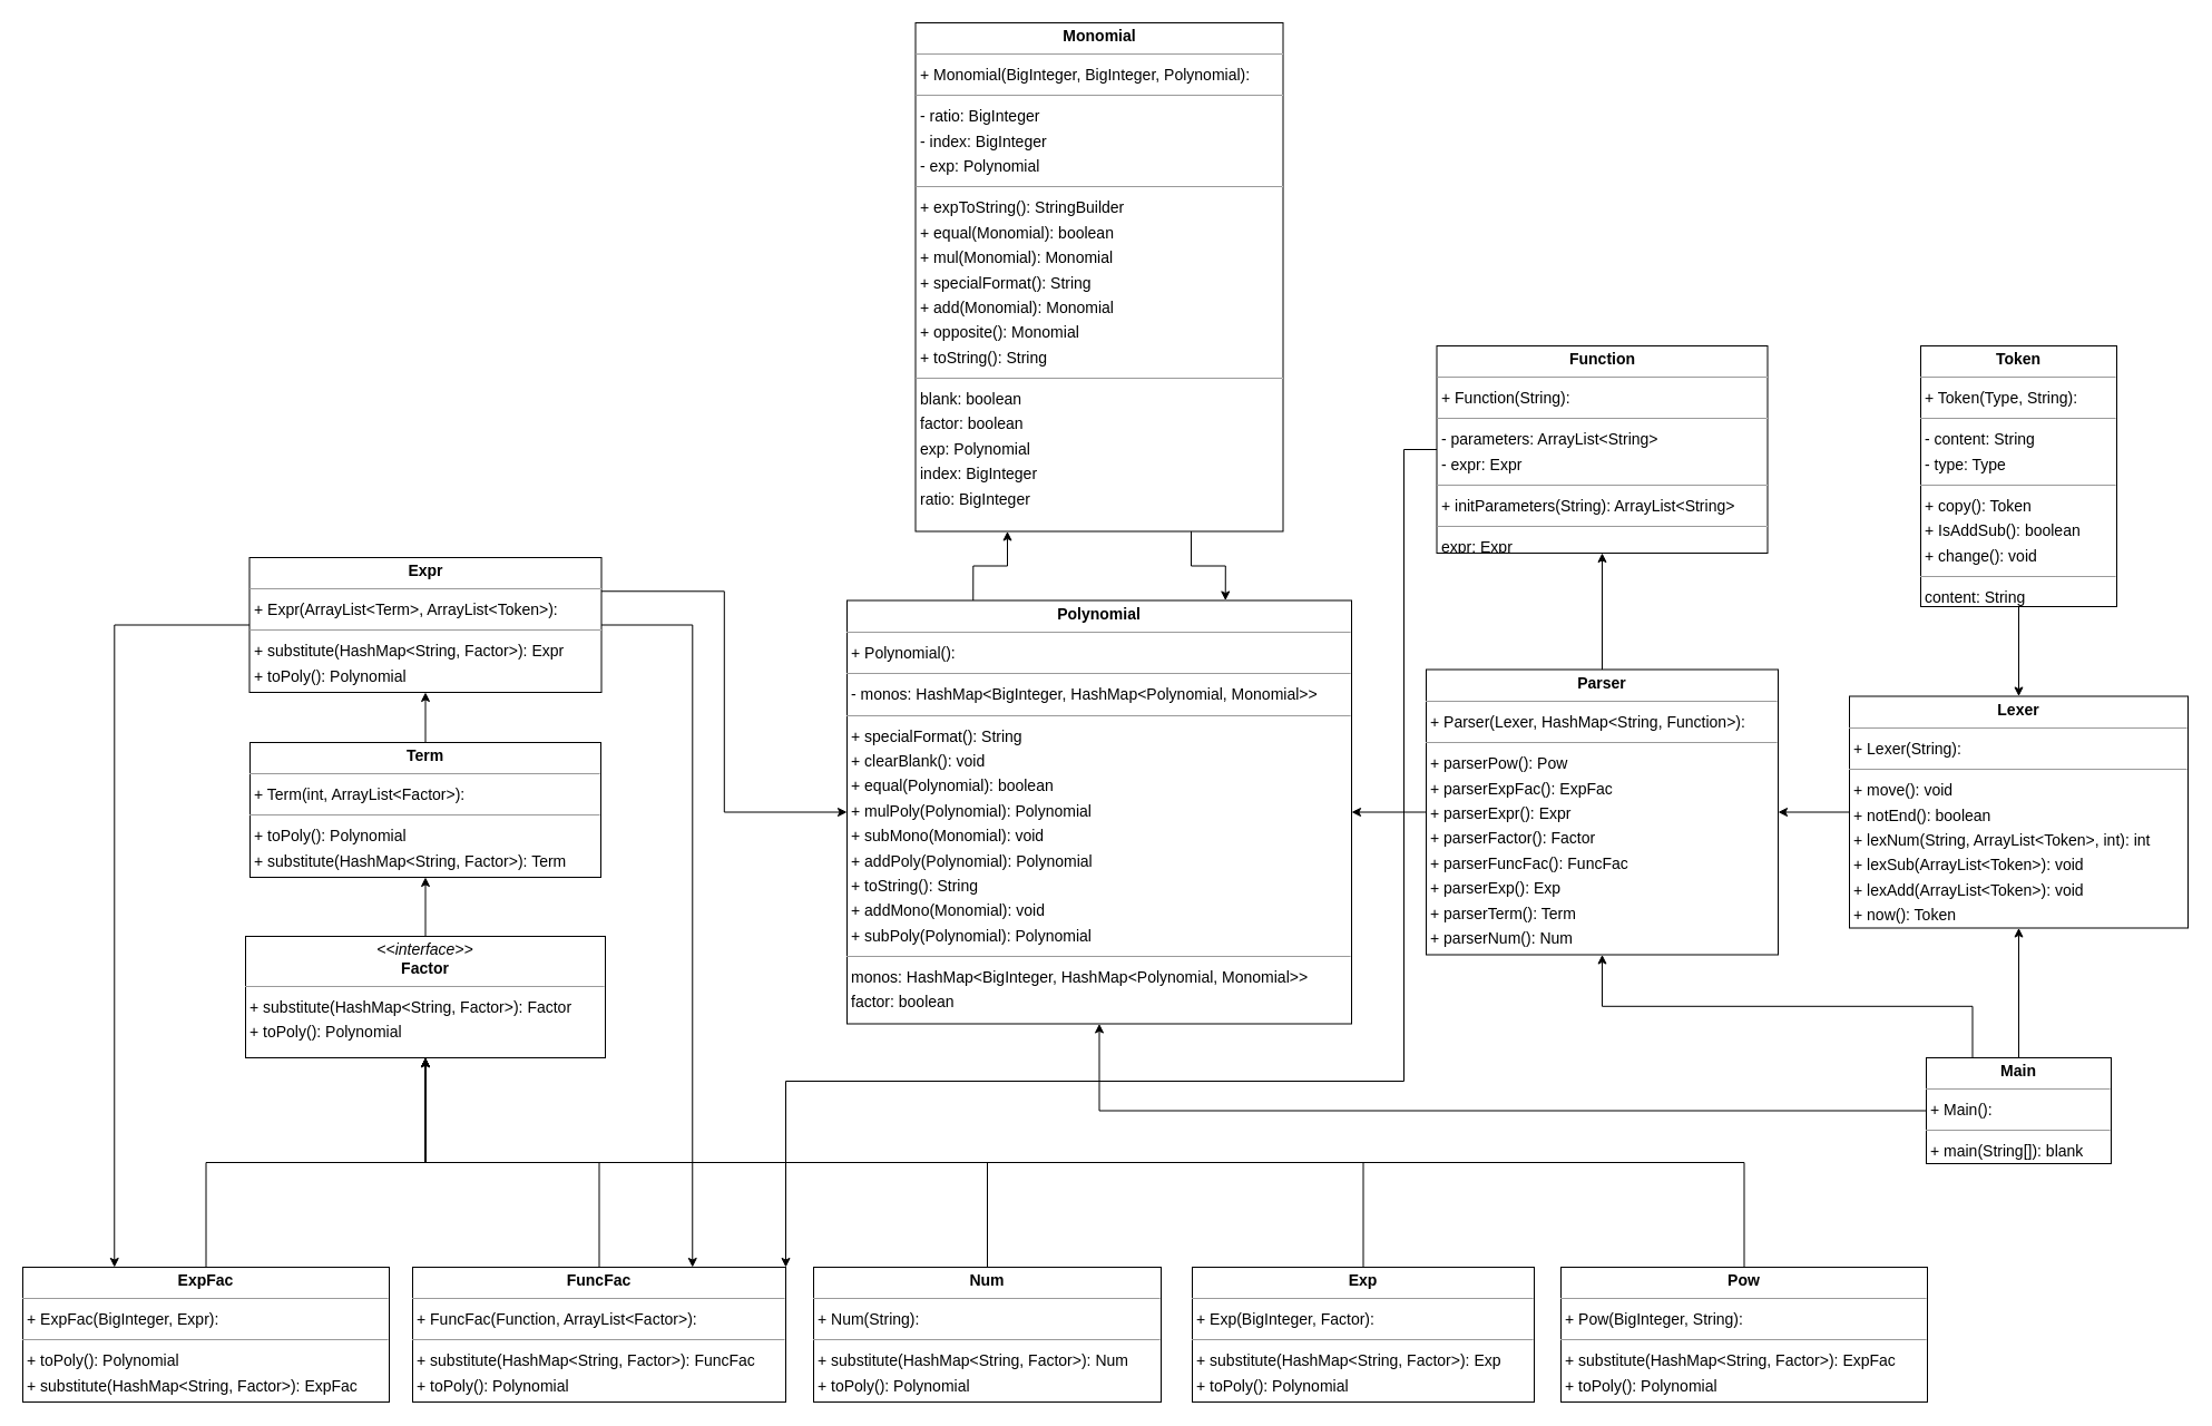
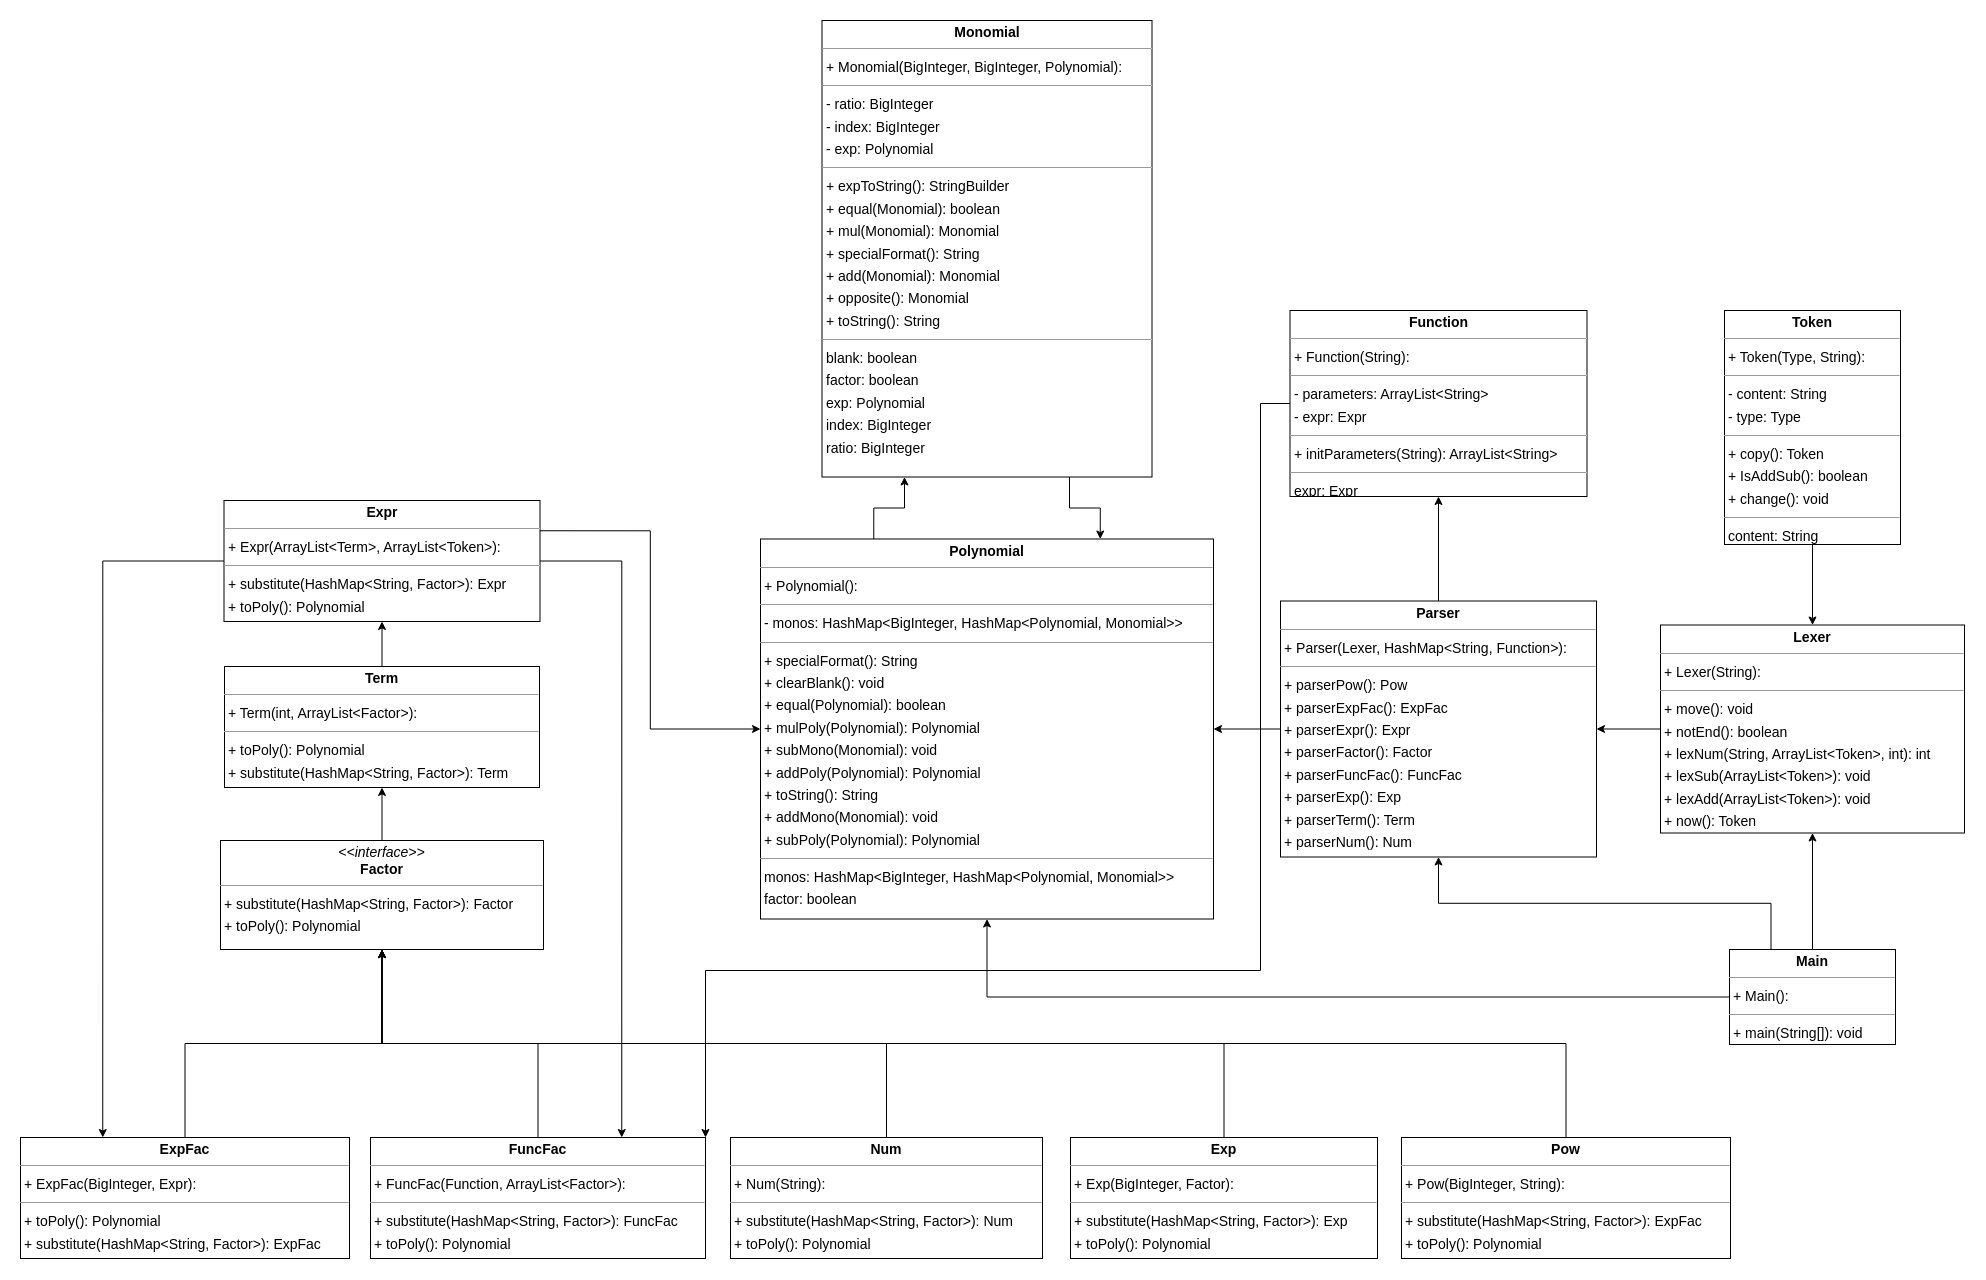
- <mxCell id="21" value="&lt;p style=&quot;margin:0px;margin-top:4px;text-align:center;&quot;&gt;&lt;b&gt;Main&lt;/b&gt;&lt;/p&gt;&lt;hr size=&quot;1&quot;/&gt;&lt;p style=&quot;margin:0 0 0 4px;line-height:1.6;&quot;&gt;+ Main(): &lt;/p&gt;&lt;hr size=&quot;1&quot;/&gt;&lt;p style=&quot;margin:0 0 0 4px;line-height:1.6;&quot;&gt;+ main(String[]): blank&lt;/p&gt;" style="verticalAlign=top;align=left;overflow=fill;fontSize=14;fontFamily=Helvetica;html=1;rounded=0;shadow=0;comic=0;labelBackgroundColor=none;strokeWidth=1;" parent="1" vertex="1"><mxGeometry x="1729" y="949" width="166" height="95" as="geometry" /></mxCell>
+ <mxCell id="21" value="&lt;p style=&quot;margin:0px;margin-top:4px;text-align:center;&quot;&gt;&lt;b&gt;Main&lt;/b&gt;&lt;/p&gt;&lt;hr size=&quot;1&quot;/&gt;&lt;p style=&quot;margin:0 0 0 4px;line-height:1.6;&quot;&gt;+ Main(): &lt;/p&gt;&lt;hr size=&quot;1&quot;/&gt;&lt;p style=&quot;margin:0 0 0 4px;line-height:1.6;&quot;&gt;+ main(String[]): void&lt;/p&gt;" style="verticalAlign=top;align=left;overflow=fill;fontSize=14;fontFamily=Helvetica;html=1;rounded=0;shadow=0;comic=0;labelBackgroundColor=none;strokeWidth=1;" parent="1" vertex="1"><mxGeometry x="1729" y="949" width="166" height="95" as="geometry" /></mxCell>
